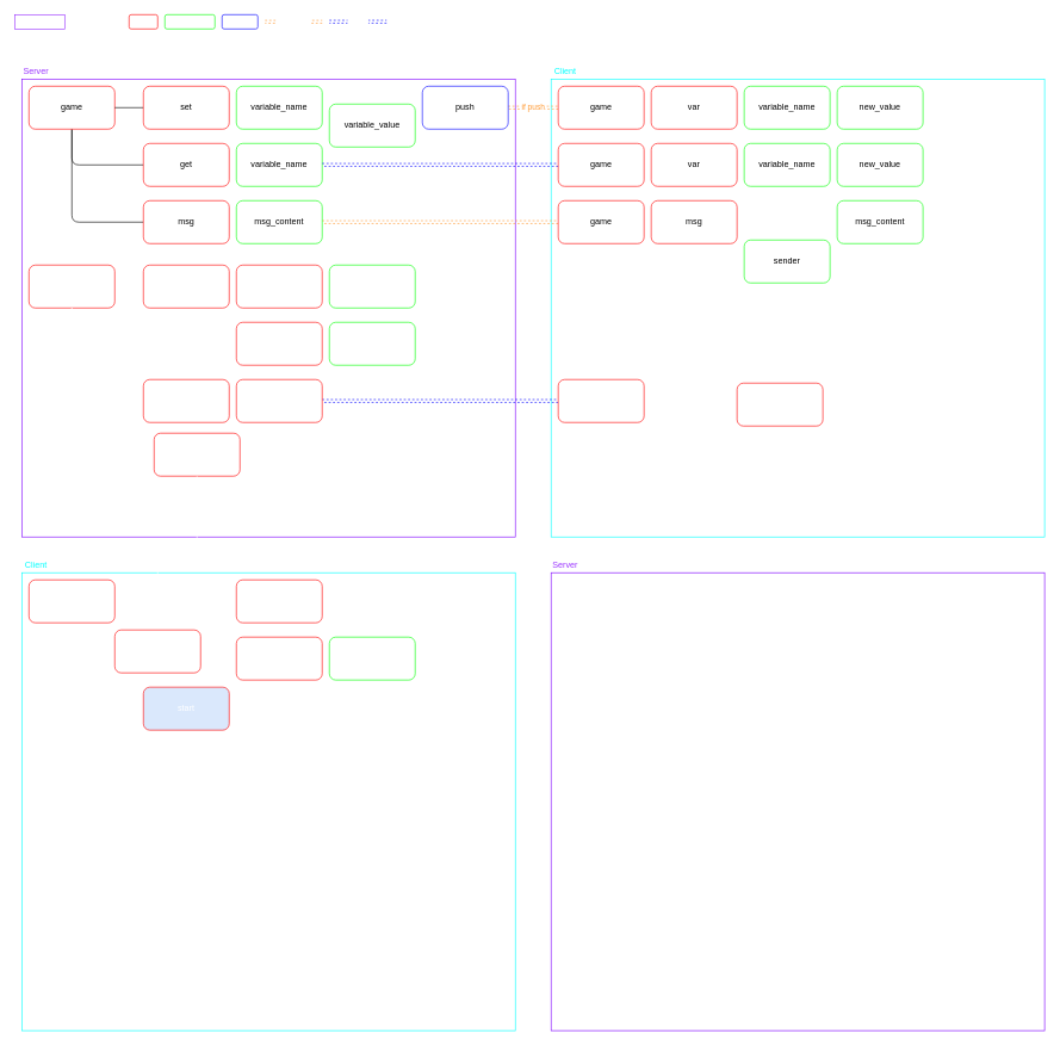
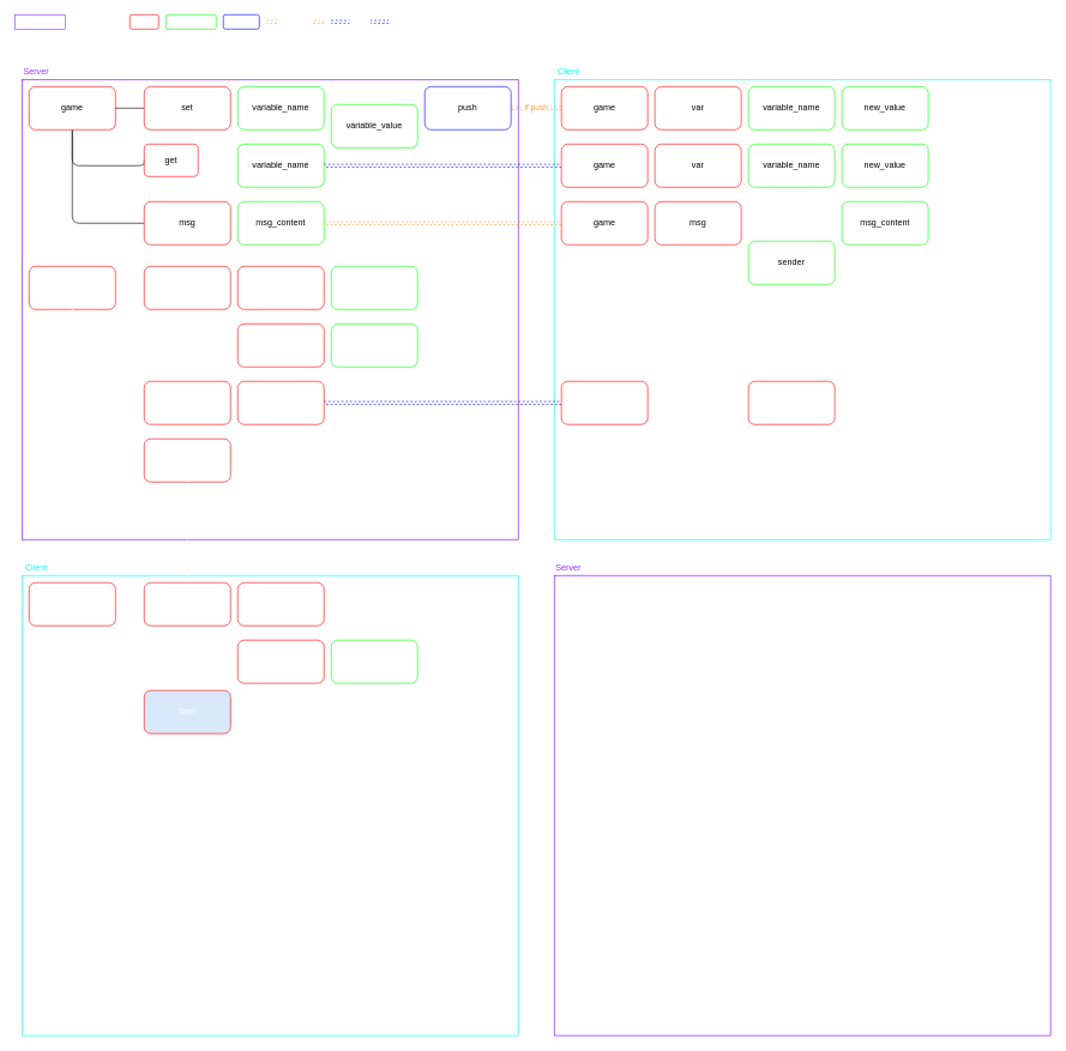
- <mxCell id="9" value="get" style="rounded=1;whiteSpace=wrap;html=1;strokeColor=#FF0000;" parent="1" vertex="1"><mxGeometry x="200" y="200" width="120" height="60" as="geometry" /></mxCell>
+ <mxCell id="9" value="get" style="rounded=1;whiteSpace=wrap;html=1;strokeColor=#FF0000;" parent="1" vertex="1"><mxGeometry x="200" y="200" width="75" height="45" as="geometry" /></mxCell>
- <mxCell id="64" value="waitlist" style="rounded=1;whiteSpace=wrap;html=1;glass=0;sketch=0;strokeColor=#FF0000;strokeWidth=1;fontColor=#FFFFFF;fillColor=default;gradientColor=none;" parent="1" vertex="1"><mxGeometry x="1030" y="535" width="120" height="60" as="geometry" /></mxCell>
+ <mxCell id="64" value="waitlist" style="rounded=1;whiteSpace=wrap;html=1;glass=0;sketch=0;strokeColor=#FF0000;strokeWidth=1;fontColor=#FFFFFF;fillColor=default;gradientColor=none;" parent="1" vertex="1"><mxGeometry x="1040" y="530" width="120" height="60" as="geometry" /></mxCell>
- <mxCell id="51" value="exit" style="rounded=1;whiteSpace=wrap;html=1;glass=0;sketch=0;strokeColor=#FF0000;strokeWidth=1;fontColor=#FFFFFF;fillColor=default;gradientColor=none;" parent="1" vertex="1"><mxGeometry x="215" y="605" width="120" height="60" as="geometry" /></mxCell>
+ <mxCell id="51" value="exit" style="rounded=1;whiteSpace=wrap;html=1;glass=0;sketch=0;strokeColor=#FF0000;strokeWidth=1;fontColor=#FFFFFF;fillColor=default;gradientColor=none;" parent="1" vertex="1"><mxGeometry x="200" y="610" width="120" height="60" as="geometry" /></mxCell>
- <mxCell id="59" value="end" style="rounded=1;whiteSpace=wrap;html=1;glass=0;sketch=0;strokeColor=#FF0000;strokeWidth=1;fontColor=#FFFFFF;fillColor=default;gradientColor=none;" parent="1" vertex="1"><mxGeometry x="160" y="880" width="120" height="60" as="geometry" /></mxCell>
+ <mxCell id="59" value="end" style="rounded=1;whiteSpace=wrap;html=1;glass=0;sketch=0;strokeColor=#FF0000;strokeWidth=1;fontColor=#FFFFFF;fillColor=default;gradientColor=none;" parent="1" vertex="1"><mxGeometry x="200" y="810" width="120" height="60" as="geometry" /></mxCell>
